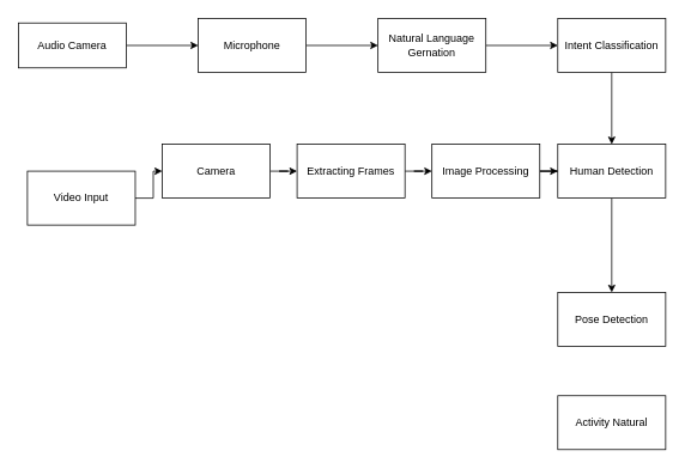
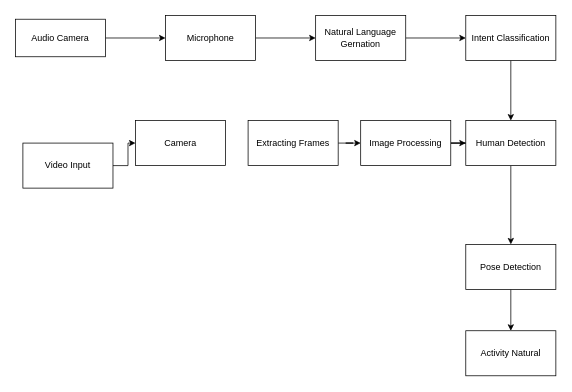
- <mxCell id="17" value="" style="edgeStyle=orthogonalEdgeStyle;rounded=0;orthogonalLoop=1;jettySize=auto;html=1;" edge="1" parent="1" source="18" target="20"><mxGeometry relative="1" as="geometry" /></mxCell>
+ <mxCell id="12" value="" style="edgeStyle=orthogonalEdgeStyle;rounded=0;orthogonalLoop=1;jettySize=auto;html=1;" edge="1" parent="1" source="13" target="14"><mxGeometry relative="1" as="geometry" /></mxCell>
